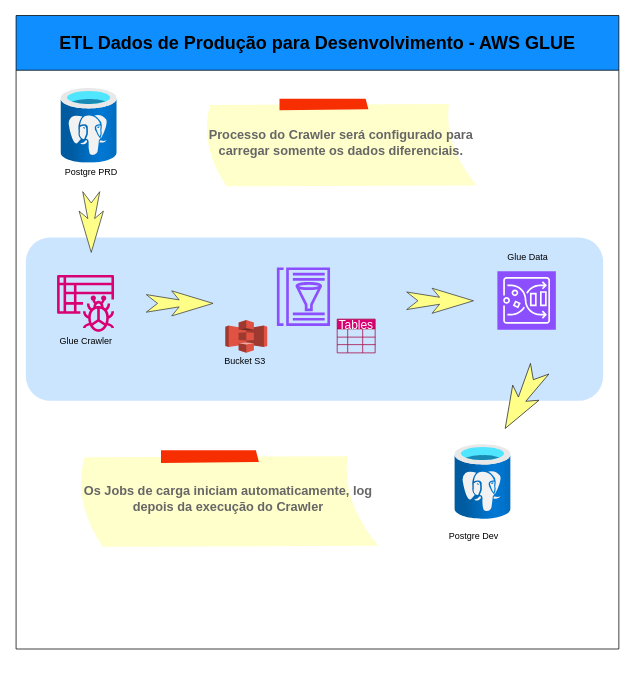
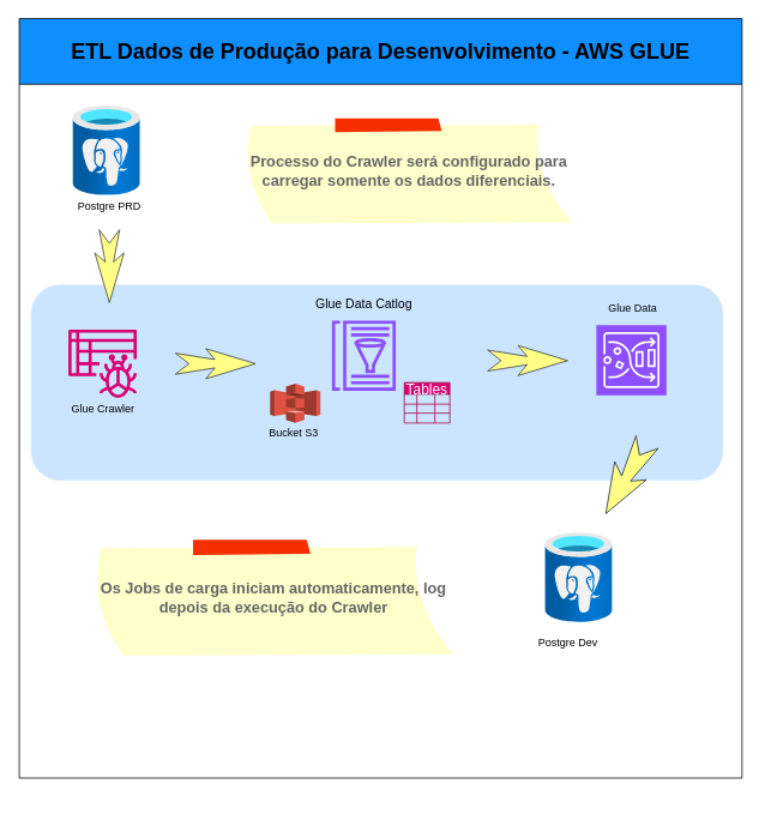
+ <mxCell id="33" value="&lt;font style=&quot;font-size: 14px;&quot;&gt;Glue Data Catlog&lt;/font&gt;" style="text;html=1;align=center;verticalAlign=middle;resizable=0;points=[];autosize=1;strokeColor=none;fillColor=none;" vertex="1" parent="3"><mxGeometry x="316.942" y="303" width="125" height="29" as="geometry" /></mxCell>
